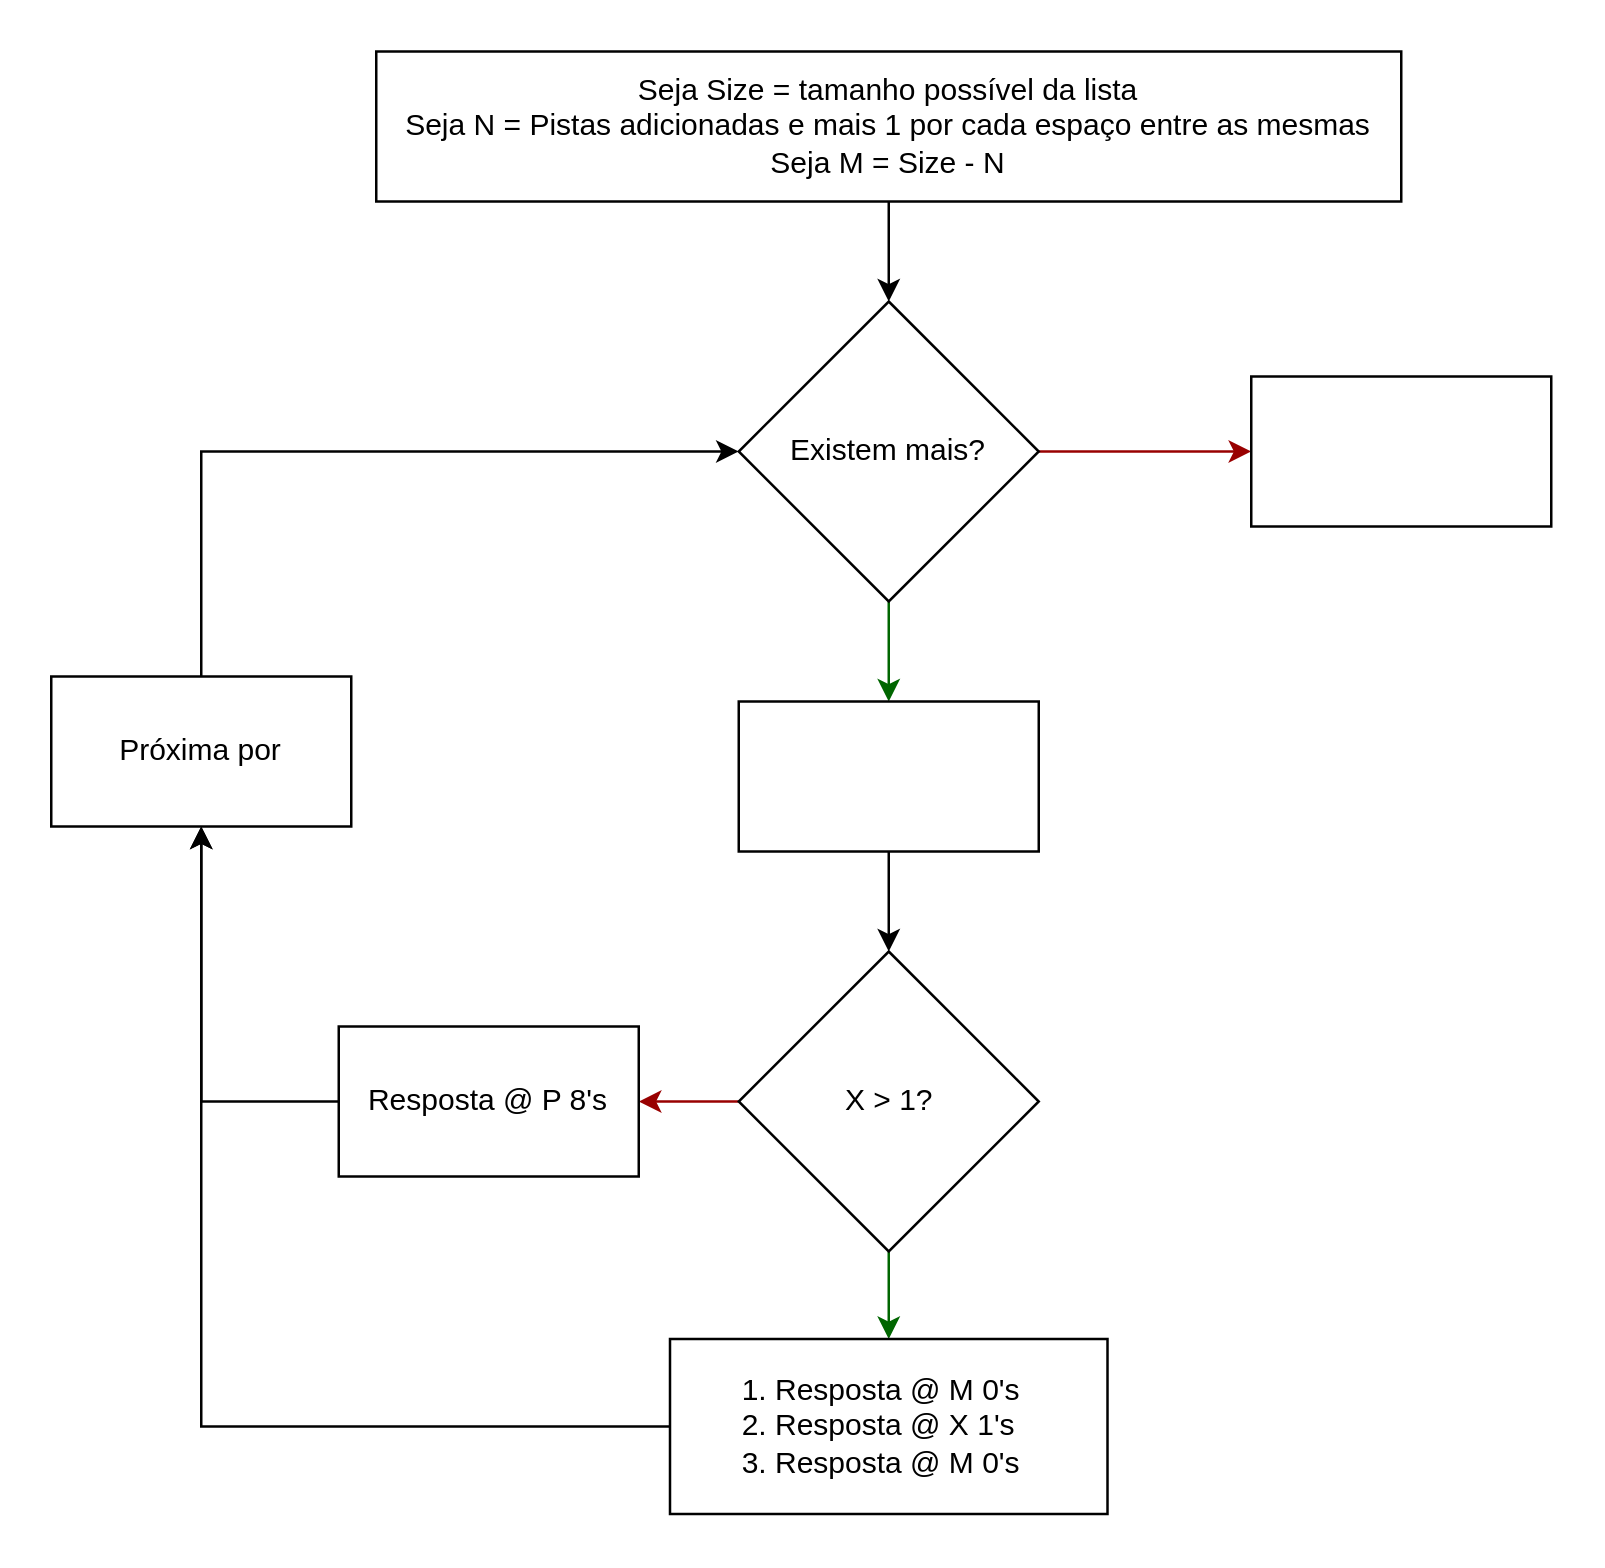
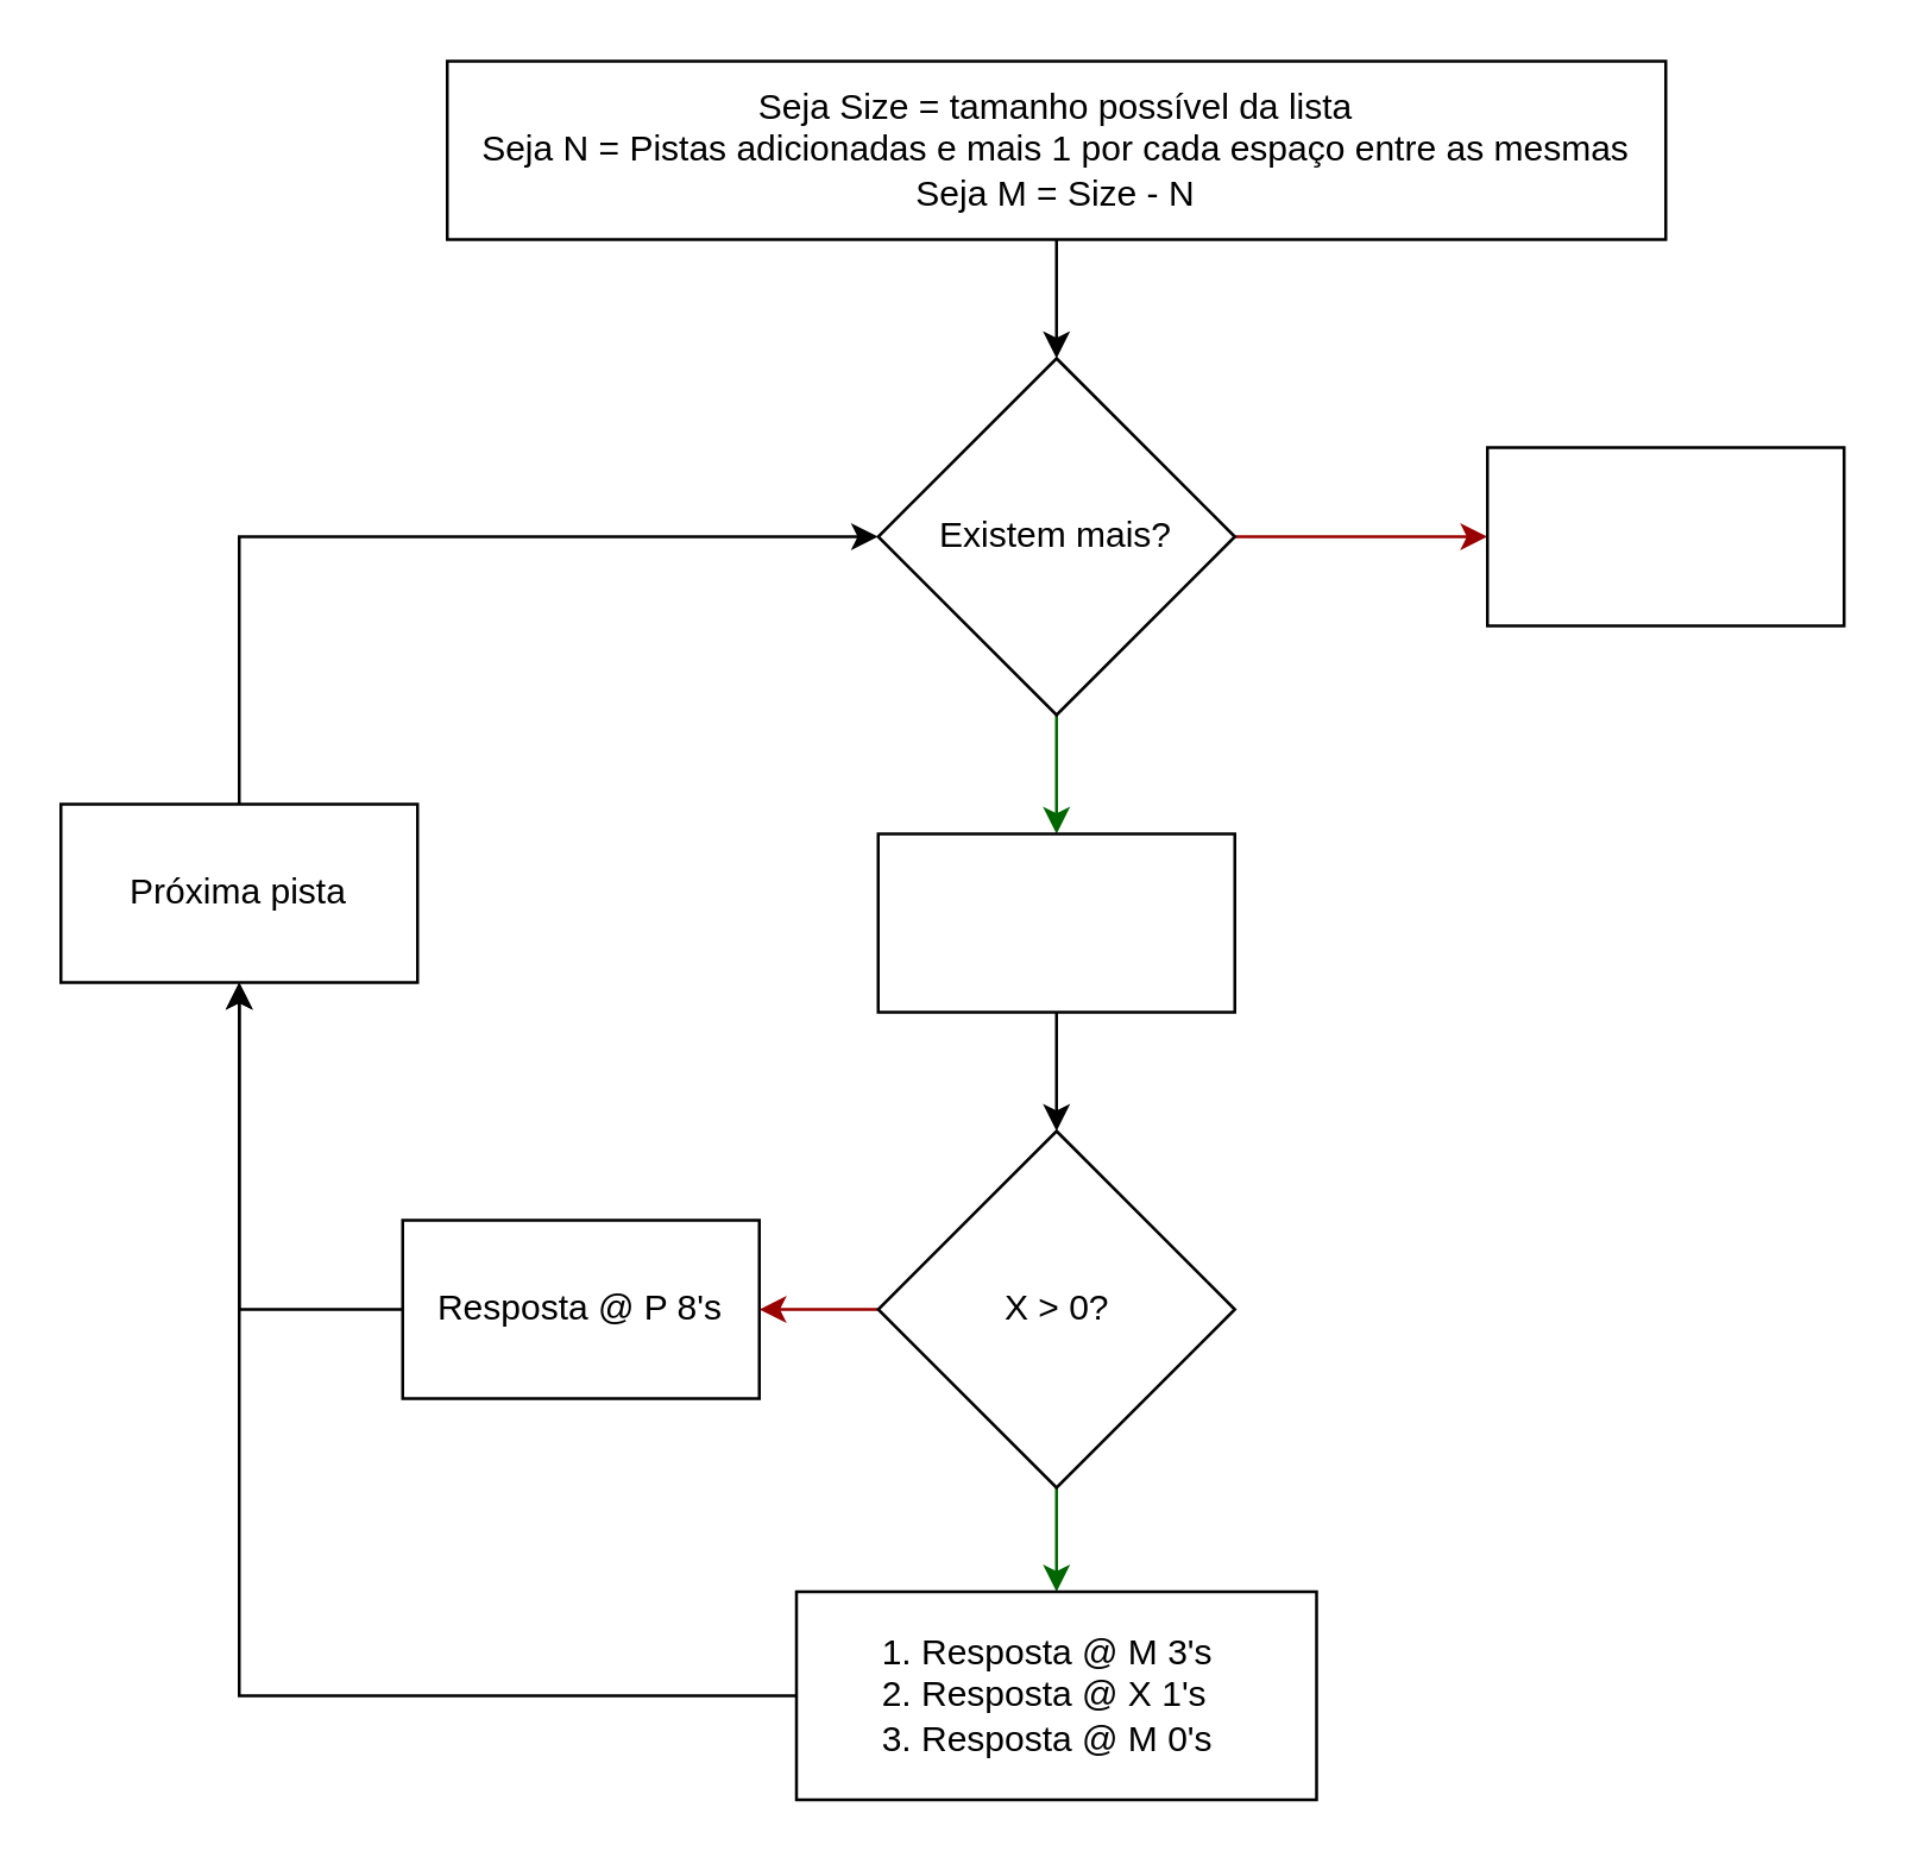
- <mxCell id="23" value="Próxima por" style="text;html=1;strokeColor=none;fillColor=none;align=center;verticalAlign=middle;whiteSpace=wrap;rounded=0;" vertex="1" parent="1"><mxGeometry x="25" y="290" width="110" height="20" as="geometry" /></mxCell>
+ <mxCell id="23" value="Próxima pista" style="text;html=1;strokeColor=none;fillColor=none;align=center;verticalAlign=middle;whiteSpace=wrap;rounded=0;" vertex="1" parent="1"><mxGeometry x="25" y="290" width="110" height="20" as="geometry" /></mxCell>
- <mxCell id="12" value="X &amp;gt; 1?" style="text;html=1;strokeColor=none;fillColor=none;align=center;verticalAlign=middle;whiteSpace=wrap;rounded=0;" vertex="1" parent="1"><mxGeometry x="317.5" y="430" width="75" height="20" as="geometry" /></mxCell>
+ <mxCell id="12" value="X &amp;gt; 0?" style="text;html=1;strokeColor=none;fillColor=none;align=center;verticalAlign=middle;whiteSpace=wrap;rounded=0;" vertex="1" parent="1"><mxGeometry x="317.5" y="430" width="75" height="20" as="geometry" /></mxCell>
- <mxCell id="17" value="&lt;ol&gt;&lt;li&gt;Resposta @ M 0's&lt;/li&gt;&lt;li&gt;Resposta @ X 1's&lt;/li&gt;&lt;li&gt;Resposta @ M 0's&lt;/li&gt;&lt;/ol&gt;" style="text;html=1;strokeColor=none;fillColor=none;align=left;verticalAlign=middle;whiteSpace=wrap;rounded=0;" vertex="1" parent="1"><mxGeometry x="267.5" y="545" width="170" height="50" as="geometry" /></mxCell>
+ <mxCell id="17" value="&lt;ol&gt;&lt;li&gt;Resposta @ M 3's&lt;/li&gt;&lt;li&gt;Resposta @ X 1's&lt;/li&gt;&lt;li&gt;Resposta @ M 0's&lt;/li&gt;&lt;/ol&gt;" style="text;html=1;strokeColor=none;fillColor=none;align=left;verticalAlign=middle;whiteSpace=wrap;rounded=0;" vertex="1" parent="1"><mxGeometry x="267.5" y="545" width="170" height="50" as="geometry" /></mxCell>
